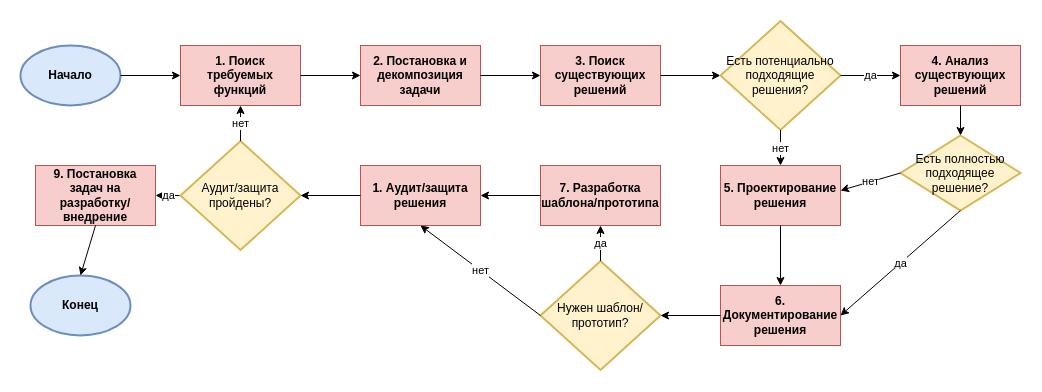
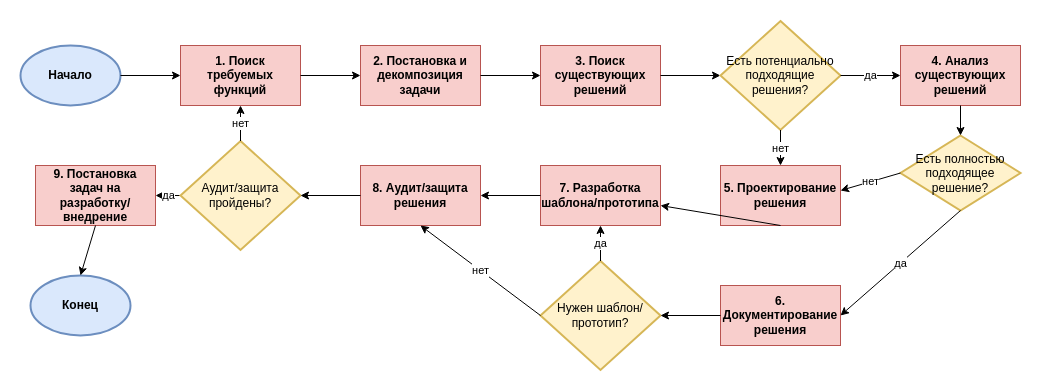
- <mxCell id="18" value="&lt;b&gt;1. Аудит/защита решения&lt;/b&gt;" style="rounded=0;whiteSpace=wrap;html=1;fillColor=#f8cecc;strokeColor=#b85450;" vertex="1" parent="1"><mxGeometry x="360" y="165" width="120" height="60" as="geometry" /></mxCell>
+ <mxCell id="18" value="&lt;b&gt;8. Аудит/защита решения&lt;/b&gt;" style="rounded=0;whiteSpace=wrap;html=1;fillColor=#f8cecc;strokeColor=#b85450;" vertex="1" parent="1"><mxGeometry x="360" y="165" width="120" height="60" as="geometry" /></mxCell>
- <mxCell id="33" value="" style="endArrow=classic;html=1;rounded=0;exitX=0.5;exitY=1;exitDx=0;exitDy=0;entryX=0.5;entryY=0;entryDx=0;entryDy=0;" edge="1" parent="1" source="14" target="12"><mxGeometry width="50" height="50" relative="1" as="geometry"><mxPoint x="770" y="285" as="sourcePoint" /><mxPoint x="820" y="235" as="targetPoint" /></mxGeometry></mxCell>
+ <mxCell id="33" value="" style="endArrow=classic;html=1;rounded=0;exitX=0.5;exitY=1;exitDx=0;exitDy=0;" edge="1" parent="1" source="14" target="17"><mxGeometry width="50" height="50" relative="1" as="geometry"><mxPoint x="770" y="285" as="sourcePoint" /><mxPoint x="820" y="235" as="targetPoint" /></mxGeometry></mxCell>
